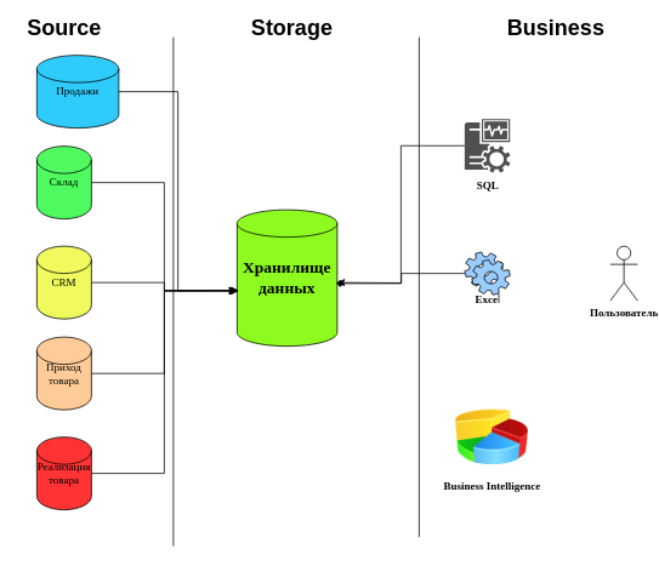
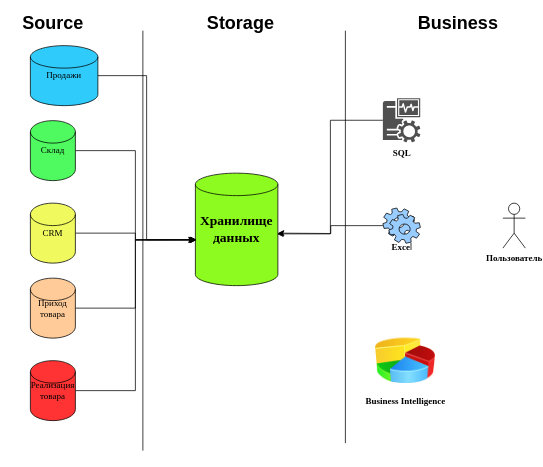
- <mxCell id="22" style="edgeStyle=orthogonalEdgeStyle;rounded=0;orthogonalLoop=1;jettySize=auto;html=1;entryX=0.991;entryY=0.54;entryDx=0;entryDy=0;entryPerimeter=0;strokeColor=#000000;endArrow=diamond;" edge="1" parent="1" source="23" target="3"><mxGeometry relative="1" as="geometry" /></mxCell>
+ <mxCell id="22" style="edgeStyle=orthogonalEdgeStyle;rounded=0;orthogonalLoop=1;jettySize=auto;html=1;entryX=0.991;entryY=0.54;entryDx=0;entryDy=0;entryPerimeter=0;strokeColor=#000000;" edge="1" parent="1" source="23" target="3"><mxGeometry relative="1" as="geometry" /></mxCell>
